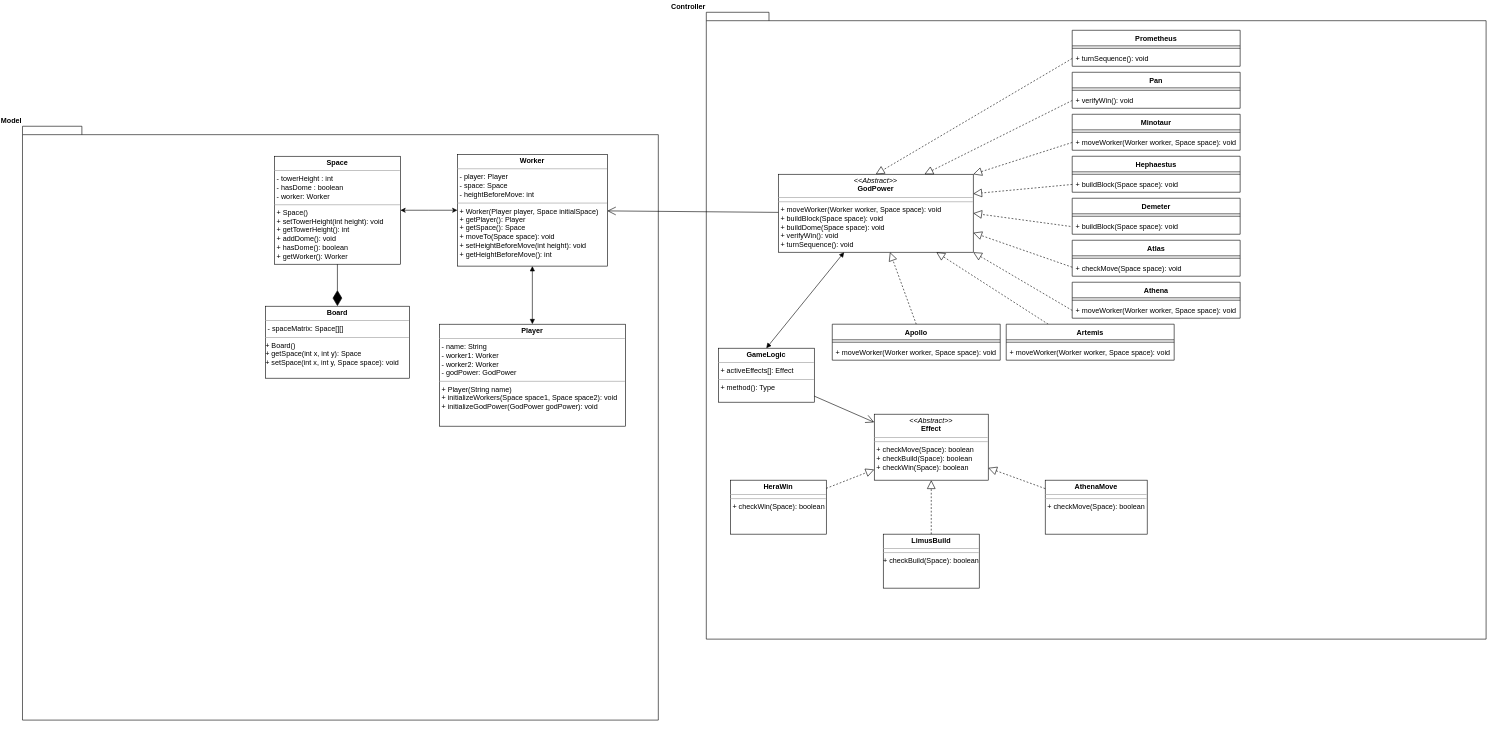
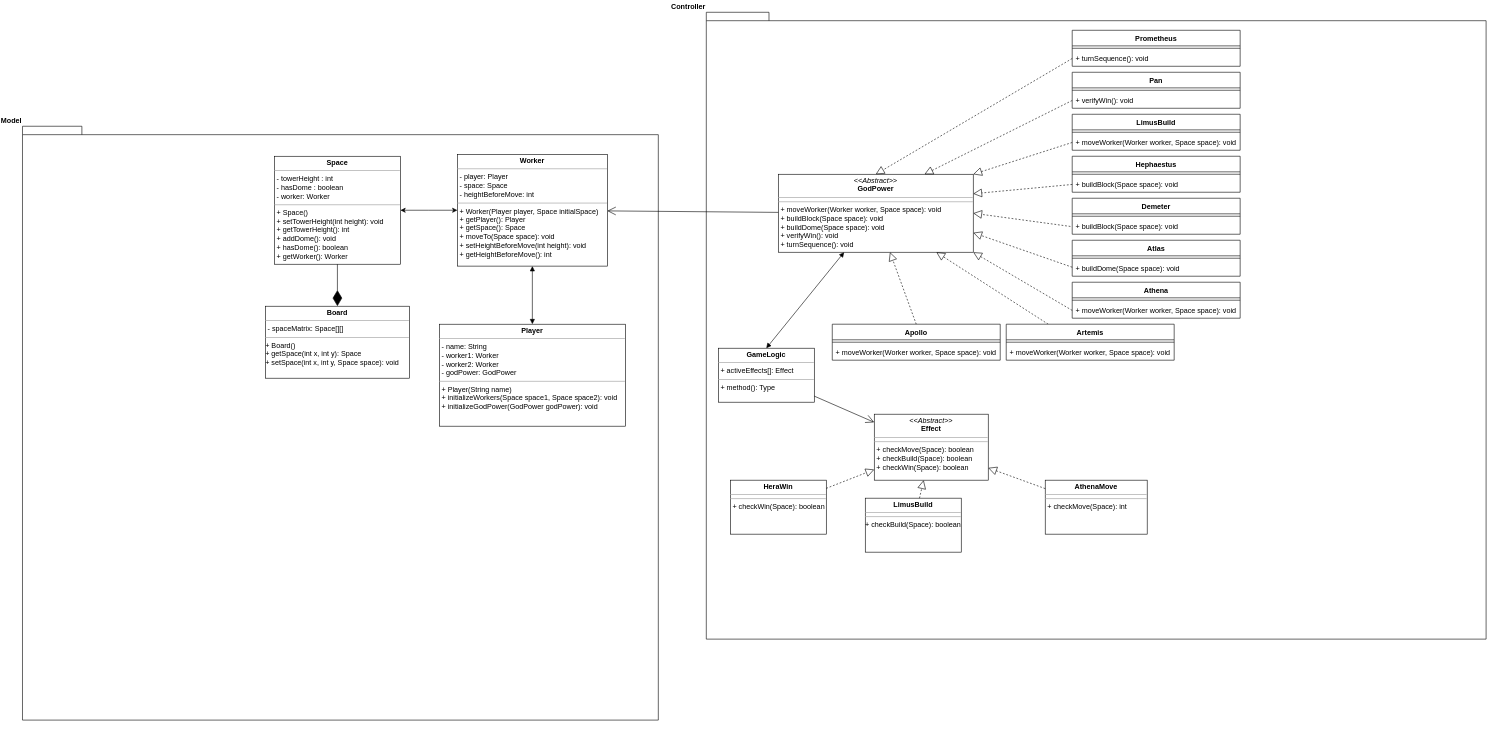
- <mxCell id="20" value="Minotaur" style="swimlane;fontStyle=1;align=center;verticalAlign=top;childLayout=stackLayout;horizontal=1;startSize=26;horizontalStack=0;resizeParent=1;resizeParentMax=0;resizeLast=0;collapsible=1;marginBottom=0;" parent="1" vertex="1"><mxGeometry x="1770" y="190" width="280" height="60" as="geometry" /></mxCell>
+ <mxCell id="20" value="LimusBuild" style="swimlane;fontStyle=1;align=center;verticalAlign=top;childLayout=stackLayout;horizontal=1;startSize=26;horizontalStack=0;resizeParent=1;resizeParentMax=0;resizeLast=0;collapsible=1;marginBottom=0;" parent="1" vertex="1"><mxGeometry x="1770" y="190" width="280" height="60" as="geometry" /></mxCell>
- <mxCell id="31" value="+ checkMove(Space space): void" style="text;strokeColor=none;fillColor=none;align=left;verticalAlign=top;spacingLeft=4;spacingRight=4;overflow=hidden;rotatable=0;points=[[0,0.5],[1,0.5]];portConstraint=eastwest;" parent="29" vertex="1"><mxGeometry y="34" width="280" height="26" as="geometry" /></mxCell>
+ <mxCell id="31" value="+ buildDome(Space space): void" style="text;strokeColor=none;fillColor=none;align=left;verticalAlign=top;spacingLeft=4;spacingRight=4;overflow=hidden;rotatable=0;points=[[0,0.5],[1,0.5]];portConstraint=eastwest;" parent="29" vertex="1"><mxGeometry y="34" width="280" height="26" as="geometry" /></mxCell>
- <mxCell id="44" value="&lt;p style=&quot;margin: 0px ; margin-top: 4px ; text-align: center&quot;&gt;&lt;b&gt;AthenaMove&lt;/b&gt;&lt;/p&gt;&lt;hr size=&quot;1&quot;&gt;&lt;hr size=&quot;1&quot;&gt;&lt;p style=&quot;margin: 0px ; margin-left: 4px&quot;&gt;+ checkMove(Space): boolean&lt;/p&gt;" style="verticalAlign=top;align=left;overflow=fill;fontSize=12;fontFamily=Helvetica;html=1;" parent="1" vertex="1"><mxGeometry x="1725" y="800" width="170" height="90" as="geometry" /></mxCell>
+ <mxCell id="44" value="&lt;p style=&quot;margin: 0px ; margin-top: 4px ; text-align: center&quot;&gt;&lt;b&gt;AthenaMove&lt;/b&gt;&lt;/p&gt;&lt;hr size=&quot;1&quot;&gt;&lt;hr size=&quot;1&quot;&gt;&lt;p style=&quot;margin: 0px ; margin-left: 4px&quot;&gt;+ checkMove(Space): int&lt;/p&gt;" style="verticalAlign=top;align=left;overflow=fill;fontSize=12;fontFamily=Helvetica;html=1;" parent="1" vertex="1"><mxGeometry x="1725" y="800" width="170" height="90" as="geometry" /></mxCell>
- <mxCell id="46" value="&lt;p style=&quot;margin: 0px ; margin-top: 4px ; text-align: center&quot;&gt;&lt;b&gt;LimusBuild&lt;/b&gt;&lt;br&gt;&lt;/p&gt;&lt;hr size=&quot;1&quot;&gt;&lt;hr size=&quot;1&quot;&gt;+ checkBuild(Space): boolean" style="verticalAlign=top;align=left;overflow=fill;fontSize=12;fontFamily=Helvetica;html=1;" vertex="1" parent="1"><mxGeometry x="1455" y="890" width="160" height="90" as="geometry" /></mxCell>
+ <mxCell id="46" value="&lt;p style=&quot;margin: 0px ; margin-top: 4px ; text-align: center&quot;&gt;&lt;b&gt;LimusBuild&lt;/b&gt;&lt;br&gt;&lt;/p&gt;&lt;hr size=&quot;1&quot;&gt;&lt;hr size=&quot;1&quot;&gt;+ checkBuild(Space): boolean" style="verticalAlign=top;align=left;overflow=fill;fontSize=12;fontFamily=Helvetica;html=1;" vertex="1" parent="1"><mxGeometry x="1425" y="830" width="160" height="90" as="geometry" /></mxCell>
